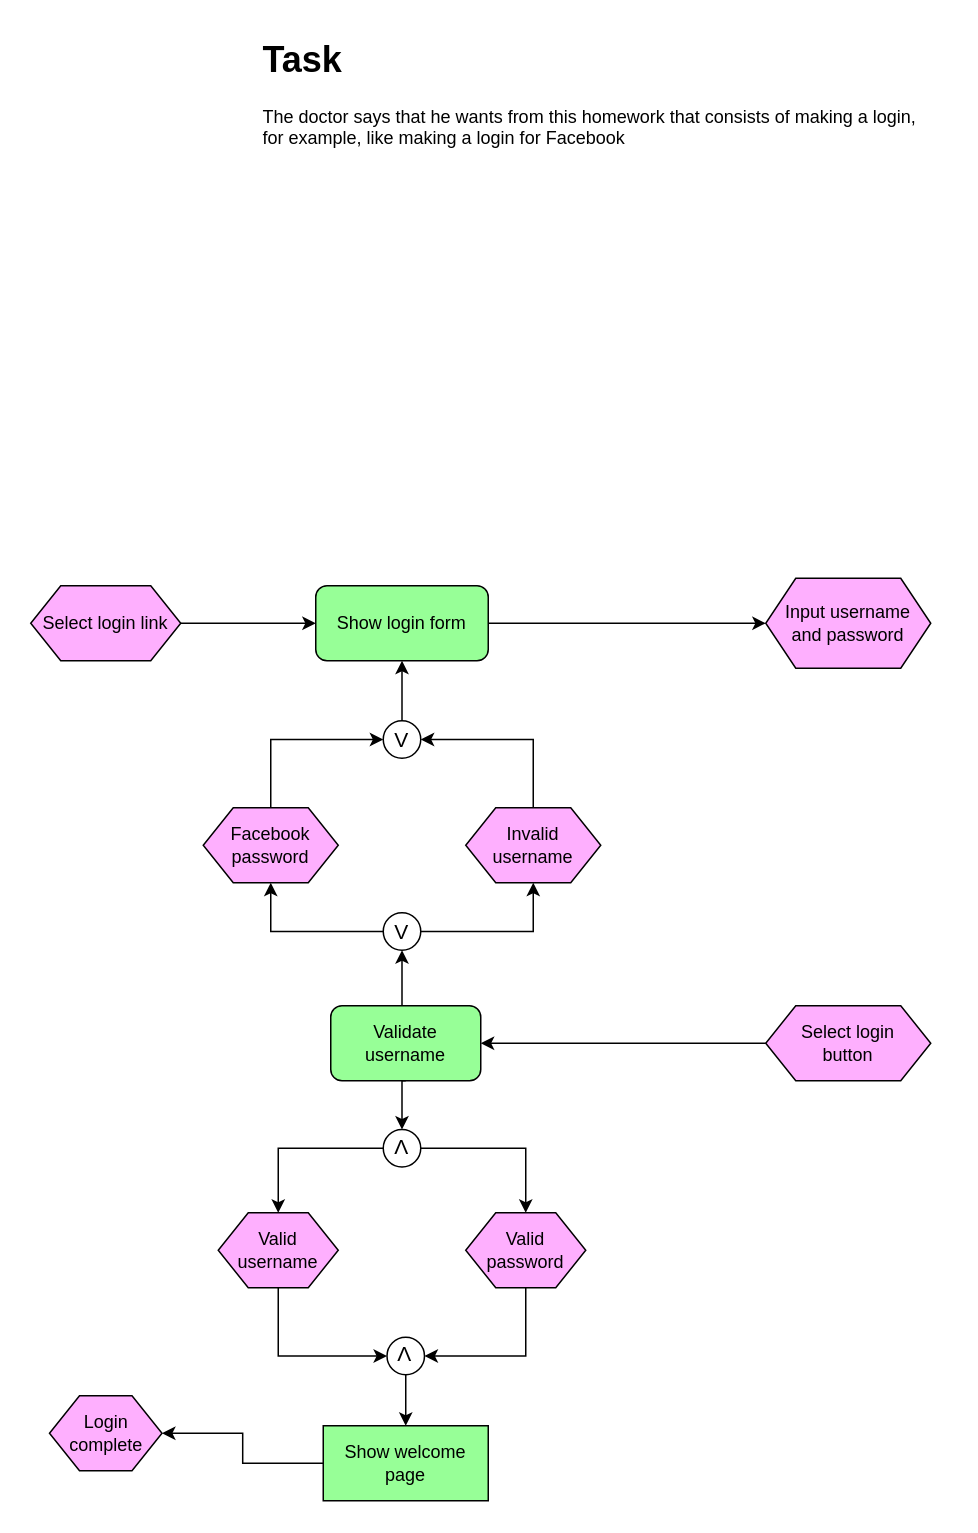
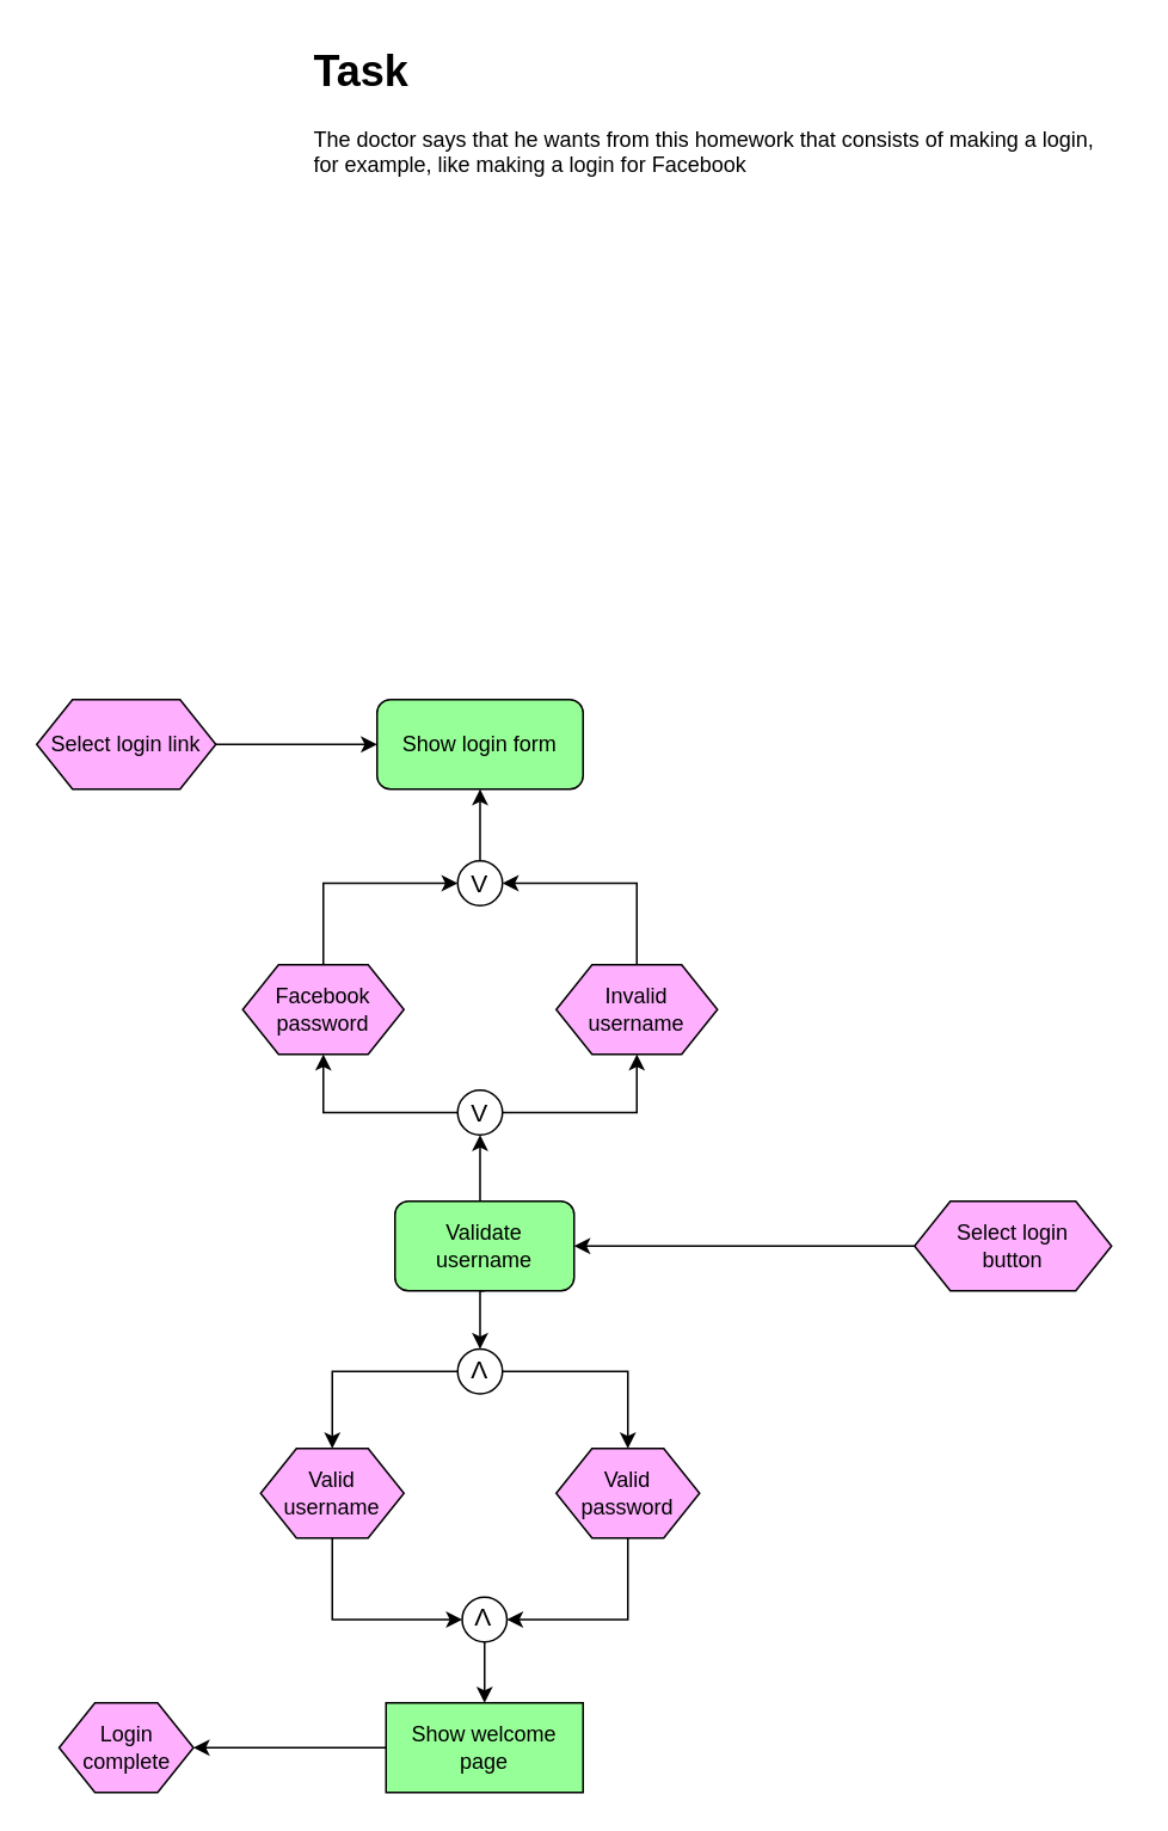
- <mxCell id="15" style="edgeStyle=orthogonalEdgeStyle;rounded=0;orthogonalLoop=1;jettySize=auto;html=1;exitX=1;exitY=0.5;exitDx=0;exitDy=0;entryX=0;entryY=0.5;entryDx=0;entryDy=0;fontSize=14;" edge="1" parent="1" source="16" target="8"><mxGeometry relative="1" as="geometry" /></mxCell>
- <mxCell id="8" value="Input username &lt;br&gt;and password" style="shape=hexagon;perimeter=hexagonPerimeter2;whiteSpace=wrap;html=1;fixedSize=1;fillColor=#feaffe;" vertex="1" parent="1"><mxGeometry x="510" y="385" width="110" height="60" as="geometry" /></mxCell>
- <mxCell id="19" value="Login complete" style="shape=hexagon;perimeter=hexagonPerimeter2;whiteSpace=wrap;html=1;fixedSize=1;fillColor=#feaffe;" vertex="1" parent="1"><mxGeometry x="32.5" y="930" width="75" height="50" as="geometry" /></mxCell>
+ <mxCell id="19" value="Login complete" style="shape=hexagon;perimeter=hexagonPerimeter2;whiteSpace=wrap;html=1;fixedSize=1;fillColor=#feaffe;" vertex="1" parent="1"><mxGeometry x="32.5" y="950" width="75" height="50" as="geometry" /></mxCell>
